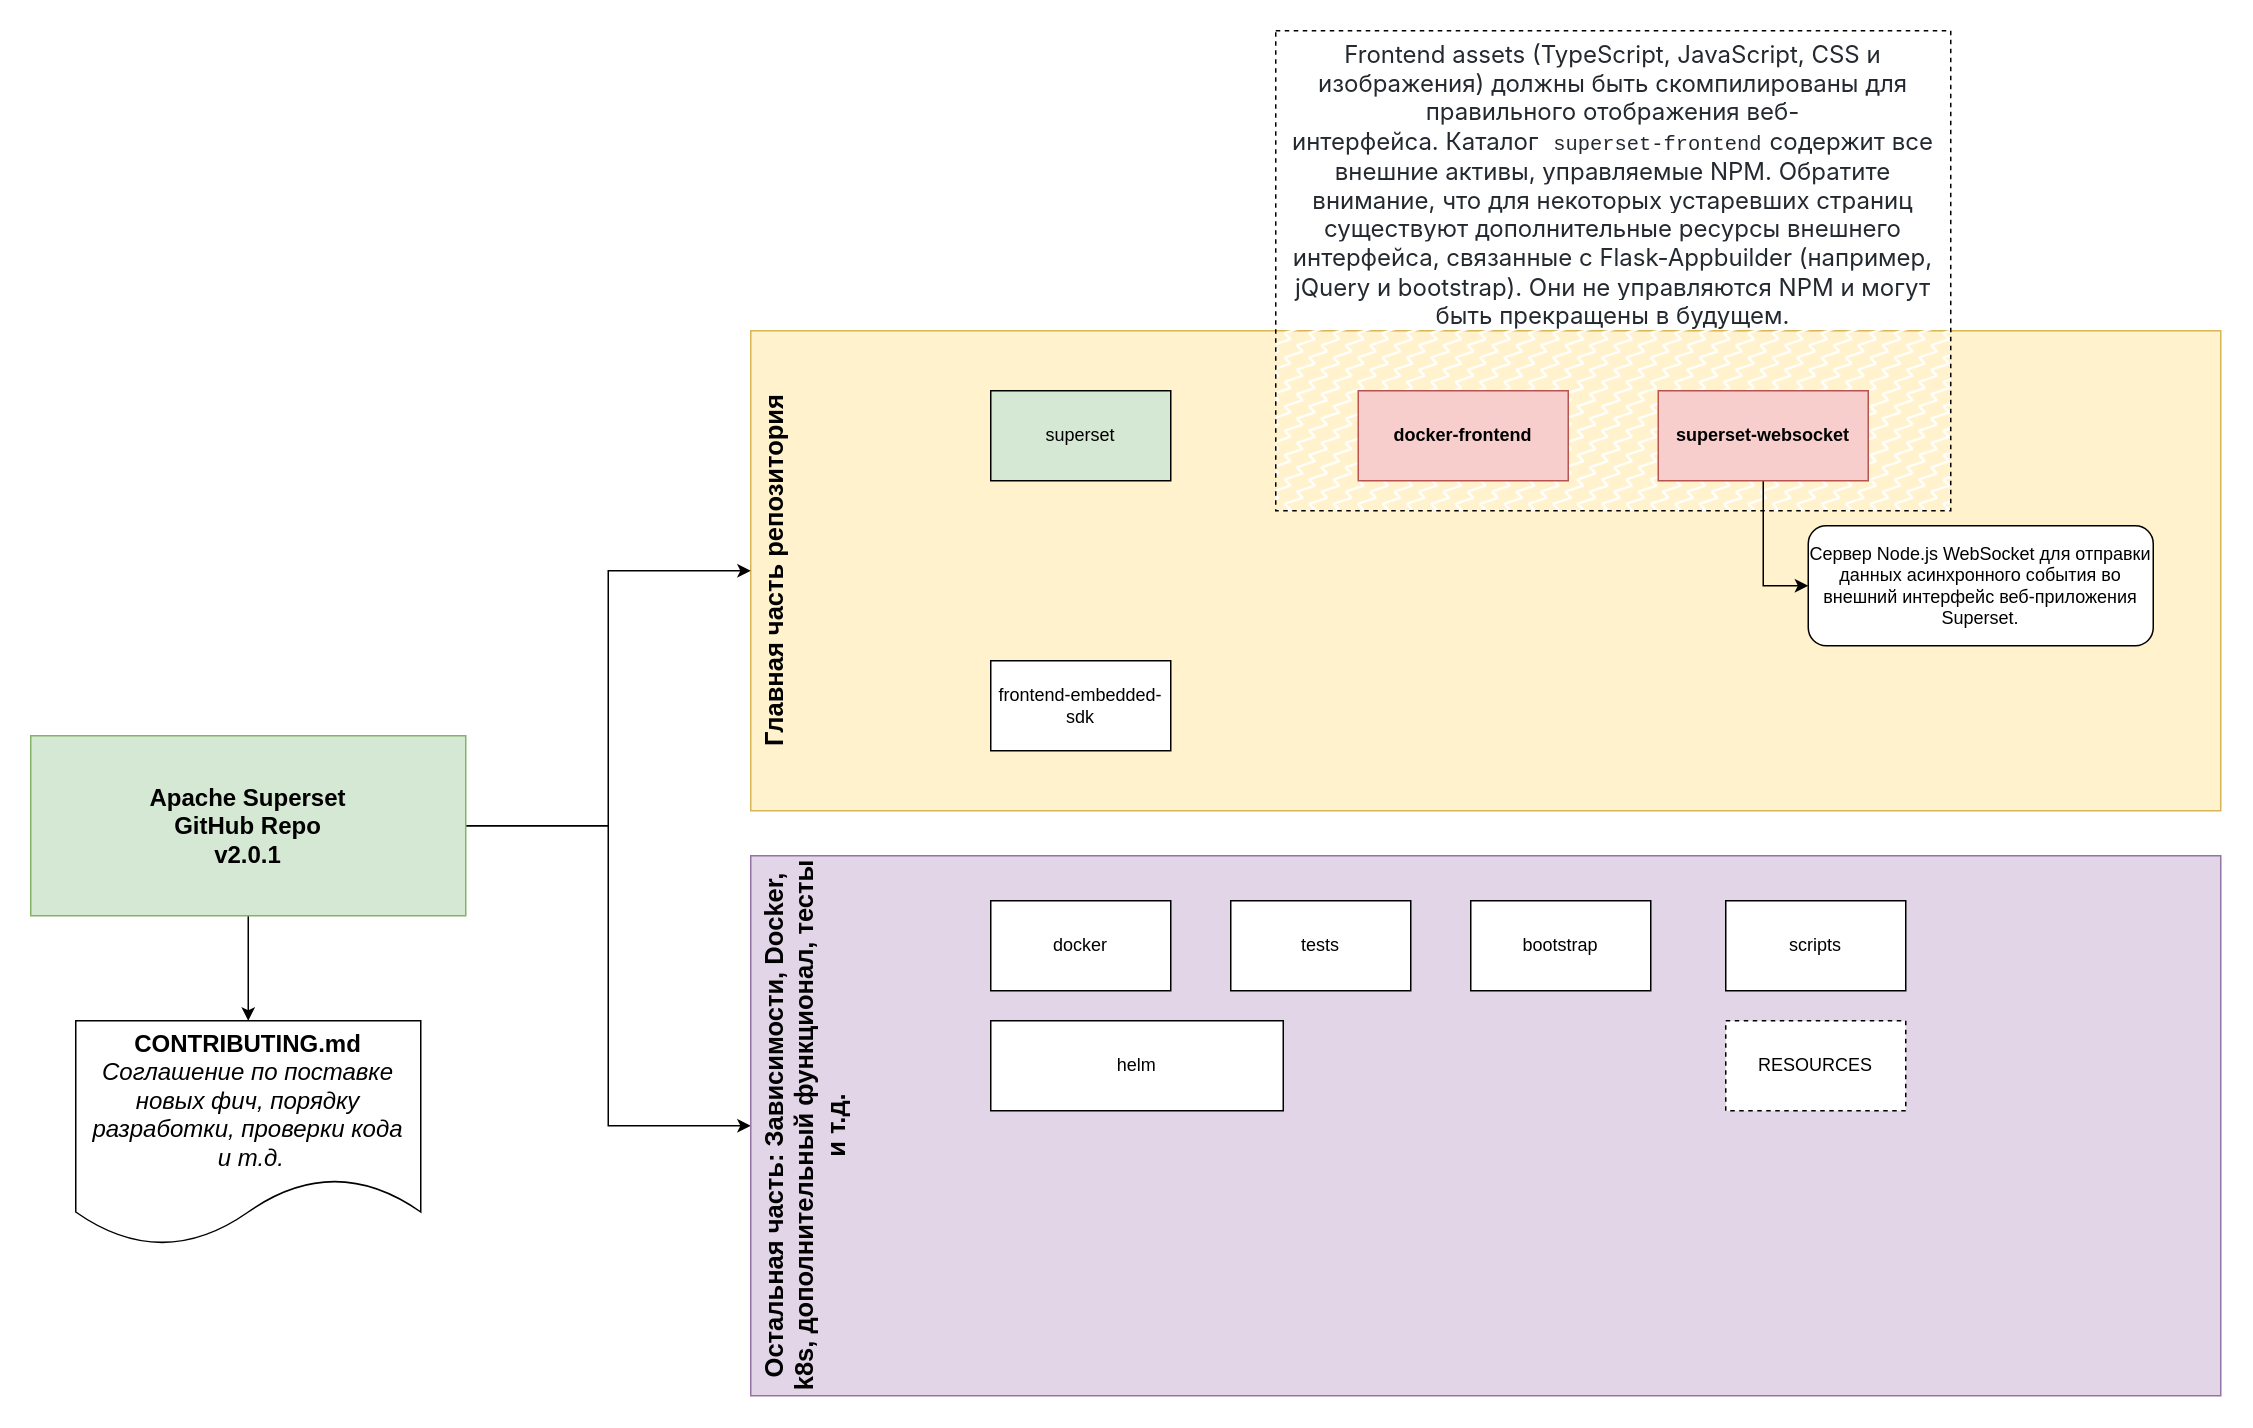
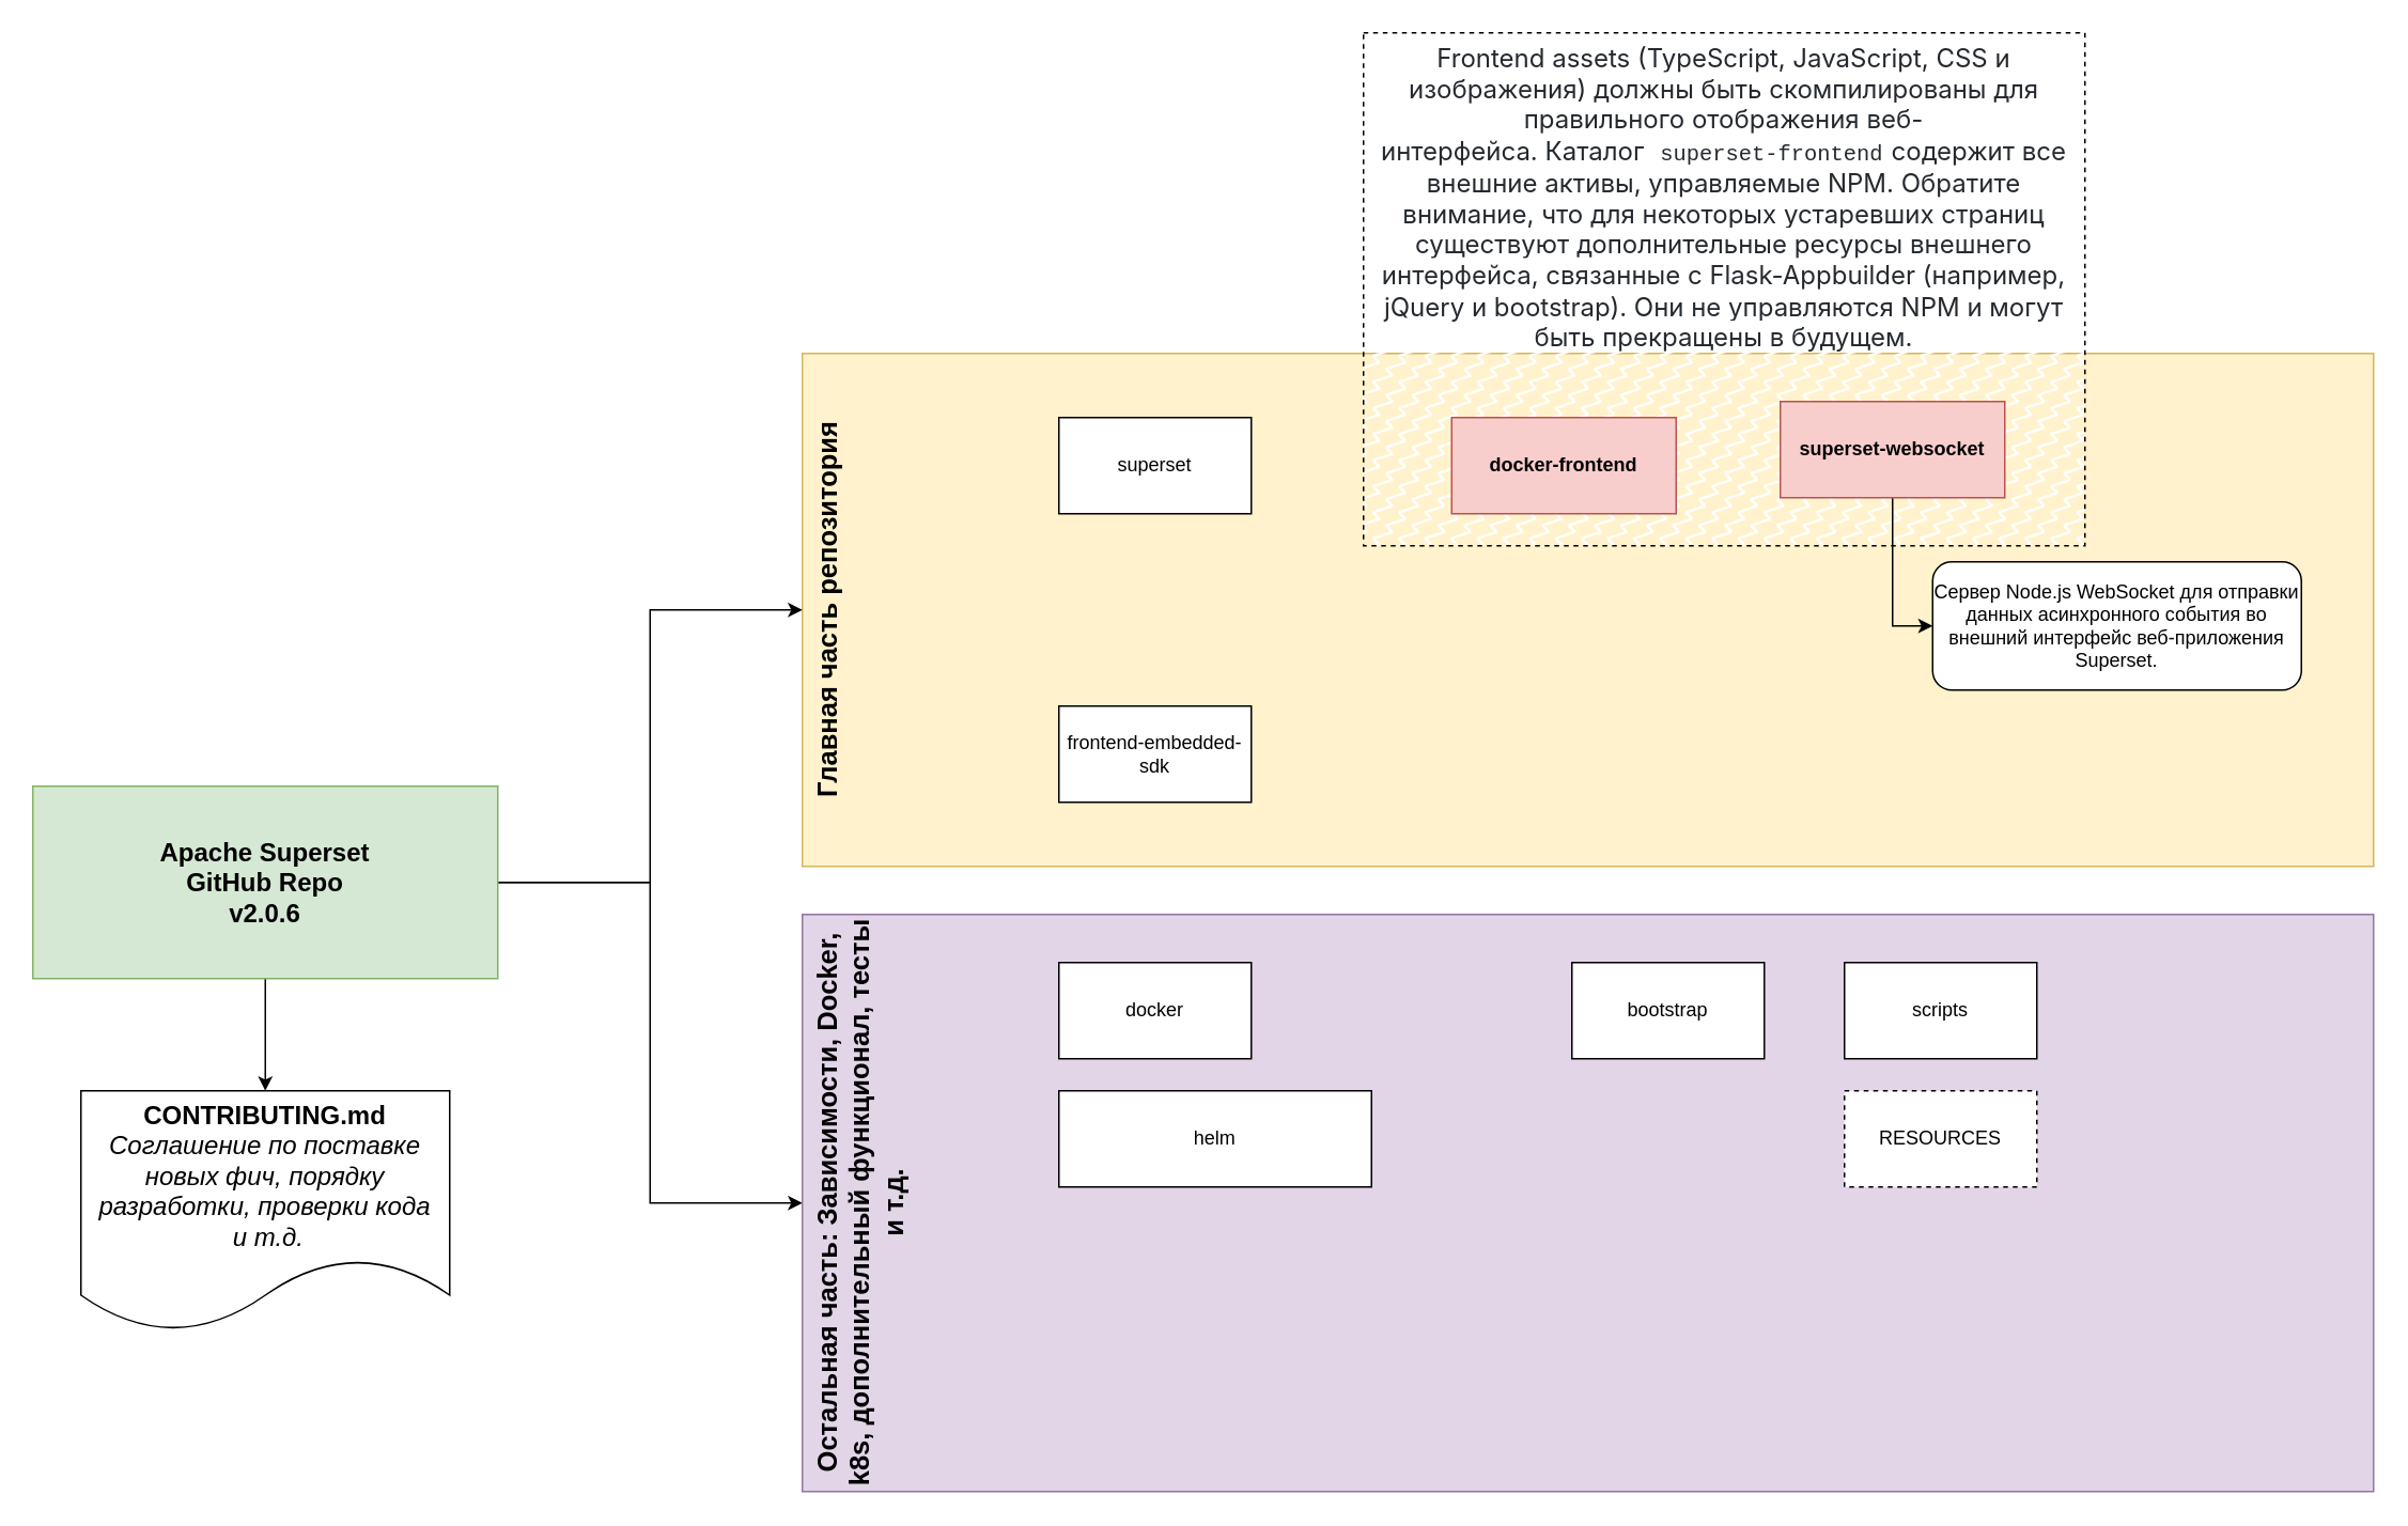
- <mxCell id="8" value="superset" style="rounded=0;whiteSpace=wrap;html=1;fillColor=#d5e8d4;" parent="1" vertex="1"><mxGeometry x="660" y="260" width="120" height="60" as="geometry" /></mxCell>
+ <mxCell id="8" value="superset" style="rounded=0;whiteSpace=wrap;html=1;" parent="1" vertex="1"><mxGeometry x="660" y="260" width="120" height="60" as="geometry" /></mxCell>
- <mxCell id="11" value="superset-websocket" style="rounded=0;whiteSpace=wrap;html=1;fillColor=#f8cecc;strokeColor=#b85450;fontStyle=1" parent="1" vertex="1"><mxGeometry x="1105" y="260" width="140" height="60" as="geometry" /></mxCell>
+ <mxCell id="11" value="superset-websocket" style="rounded=0;whiteSpace=wrap;html=1;fillColor=#f8cecc;strokeColor=#b85450;fontStyle=1" parent="1" vertex="1"><mxGeometry x="1110" y="250" width="140" height="60" as="geometry" /></mxCell>
- <mxCell id="7" value="Apache Superset&lt;br&gt;GitHub Repo&lt;br&gt;v2.0.1" style="rounded=0;whiteSpace=wrap;html=1;fillColor=#d5e8d4;strokeColor=#82b366;fontStyle=1;fontSize=16;" parent="1" vertex="1"><mxGeometry x="20" y="490" width="290" height="120" as="geometry" /></mxCell>
+ <mxCell id="7" value="Apache Superset&lt;br&gt;GitHub Repo&lt;br&gt;v2.0.6" style="rounded=0;whiteSpace=wrap;html=1;fillColor=#d5e8d4;strokeColor=#82b366;fontStyle=1;fontSize=16;" parent="1" vertex="1"><mxGeometry x="20" y="490" width="290" height="120" as="geometry" /></mxCell>
- <mxCell id="20" value="tests" style="rounded=0;whiteSpace=wrap;html=1;" vertex="1" parent="1"><mxGeometry x="820" y="600" width="120" height="60" as="geometry" /></mxCell>
